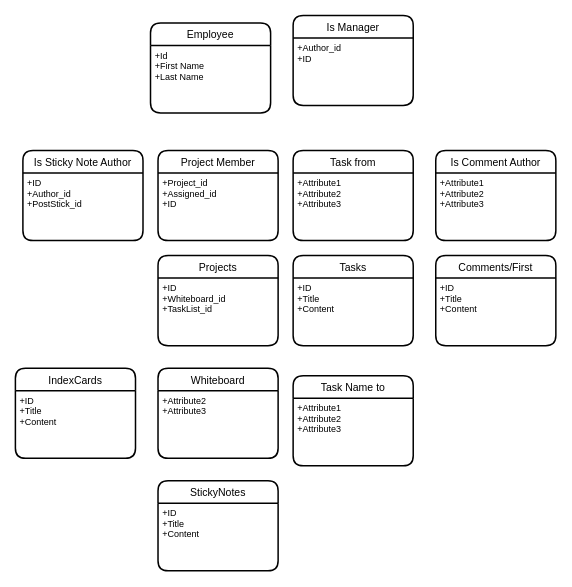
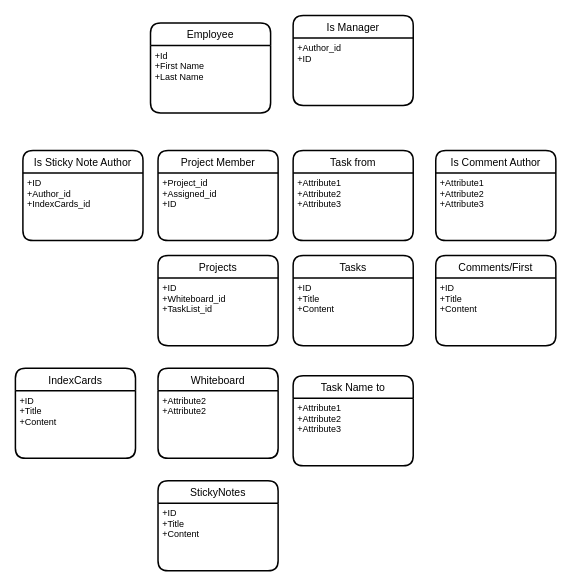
- <mxCell id="23" value="+ID&#10;+Author_id&#10;+PostStick_id" style="align=left;strokeColor=none;fillColor=none;spacingLeft=4;fontSize=12;verticalAlign=top;resizable=0;rotatable=0;part=1;" vertex="1" parent="22"><mxGeometry y="30" width="160" height="90" as="geometry" /></mxCell>
+ <mxCell id="23" value="+ID&#10;+Author_id&#10;+IndexCards_id" style="align=left;strokeColor=none;fillColor=none;spacingLeft=4;fontSize=12;verticalAlign=top;resizable=0;rotatable=0;part=1;" vertex="1" parent="22"><mxGeometry y="30" width="160" height="90" as="geometry" /></mxCell>
- <mxCell id="5" value="+Attribute2&#10;+Attribute3" style="align=left;strokeColor=none;fillColor=none;spacingLeft=4;fontSize=12;verticalAlign=top;resizable=0;rotatable=0;part=1;" vertex="1" parent="4"><mxGeometry y="30" width="160" height="90" as="geometry" /></mxCell>
+ <mxCell id="5" value="+Attribute2&#10;+Attribute2" style="align=left;strokeColor=none;fillColor=none;spacingLeft=4;fontSize=12;verticalAlign=top;resizable=0;rotatable=0;part=1;" vertex="1" parent="4"><mxGeometry y="30" width="160" height="90" as="geometry" /></mxCell>
